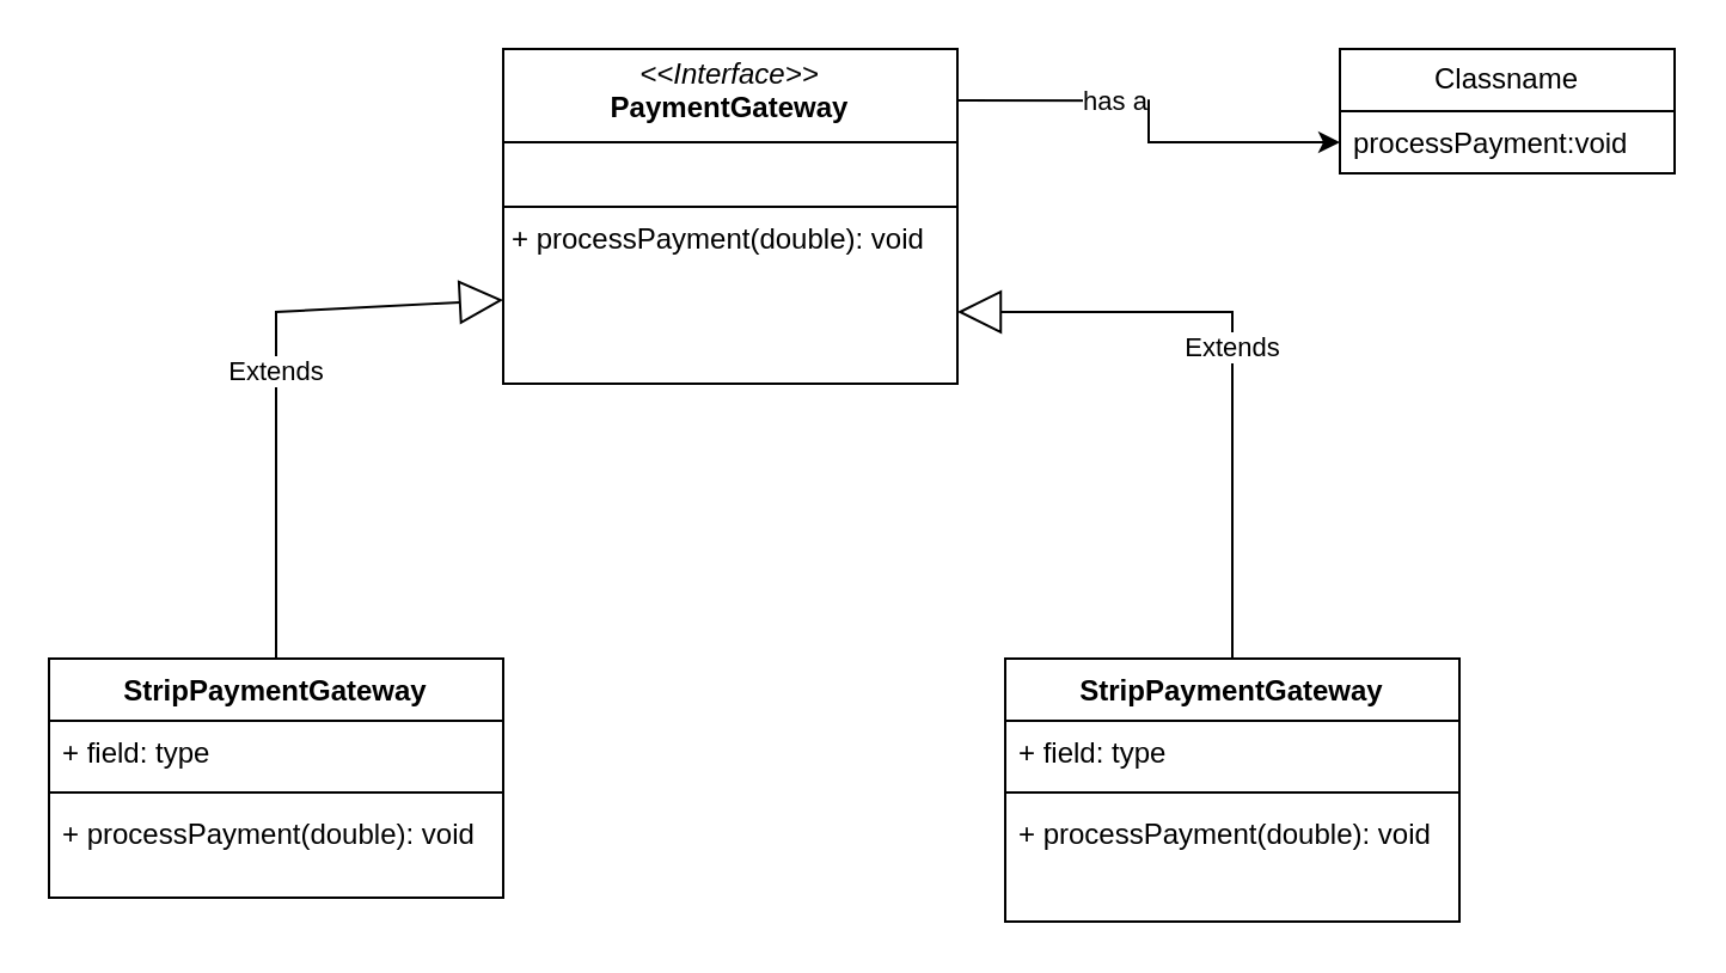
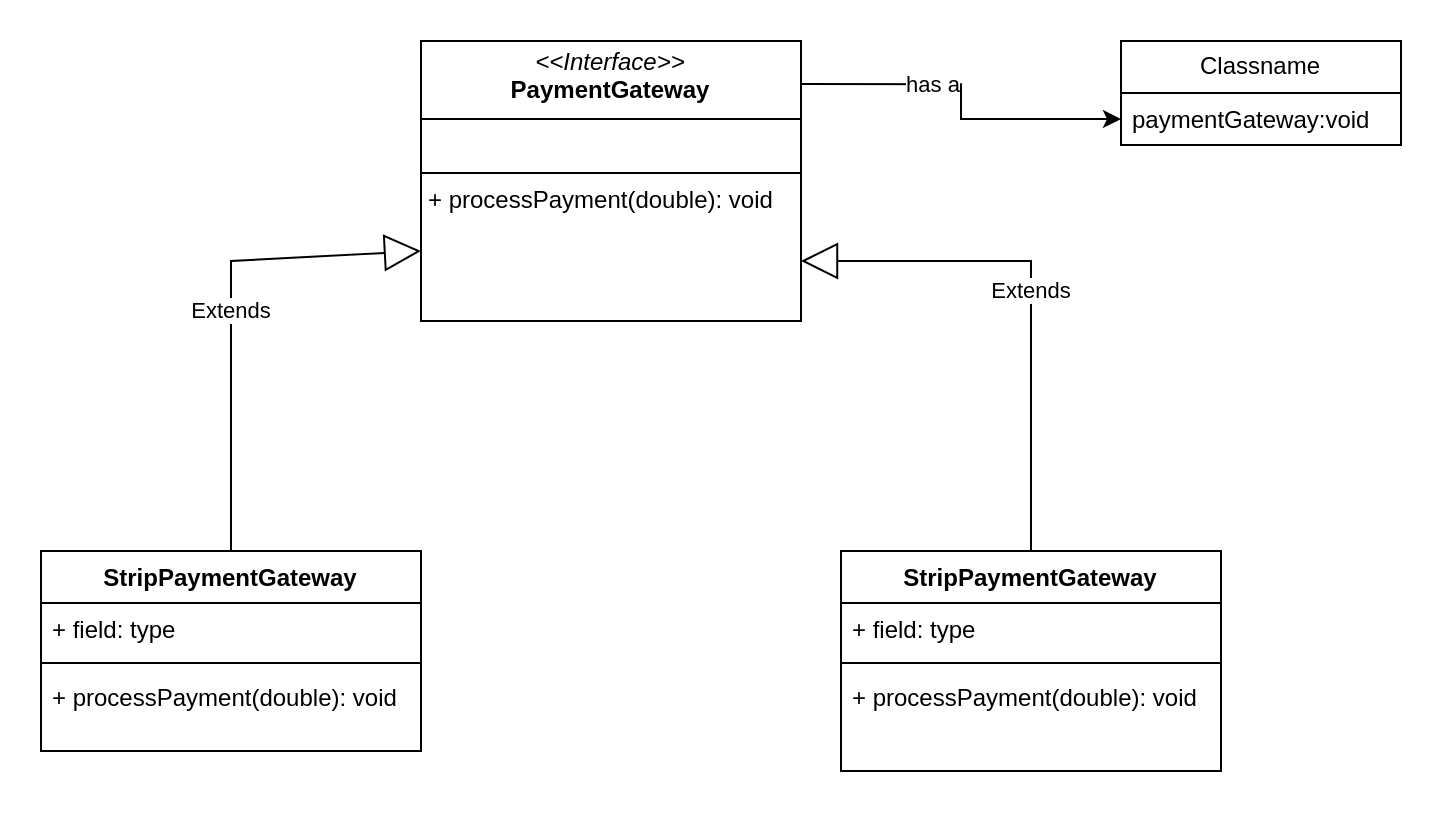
- <mxCell id="16" value="processPayment:void" style="text;strokeColor=none;fillColor=none;align=left;verticalAlign=top;spacingLeft=4;spacingRight=4;overflow=hidden;rotatable=0;points=[[0,0.5],[1,0.5]];portConstraint=eastwest;whiteSpace=wrap;html=1;" vertex="1" parent="15"><mxGeometry y="26" width="140" height="26" as="geometry" /></mxCell>
+ <mxCell id="16" value="paymentGateway:void" style="text;strokeColor=none;fillColor=none;align=left;verticalAlign=top;spacingLeft=4;spacingRight=4;overflow=hidden;rotatable=0;points=[[0,0.5],[1,0.5]];portConstraint=eastwest;whiteSpace=wrap;html=1;" vertex="1" parent="15"><mxGeometry y="26" width="140" height="26" as="geometry" /></mxCell>
